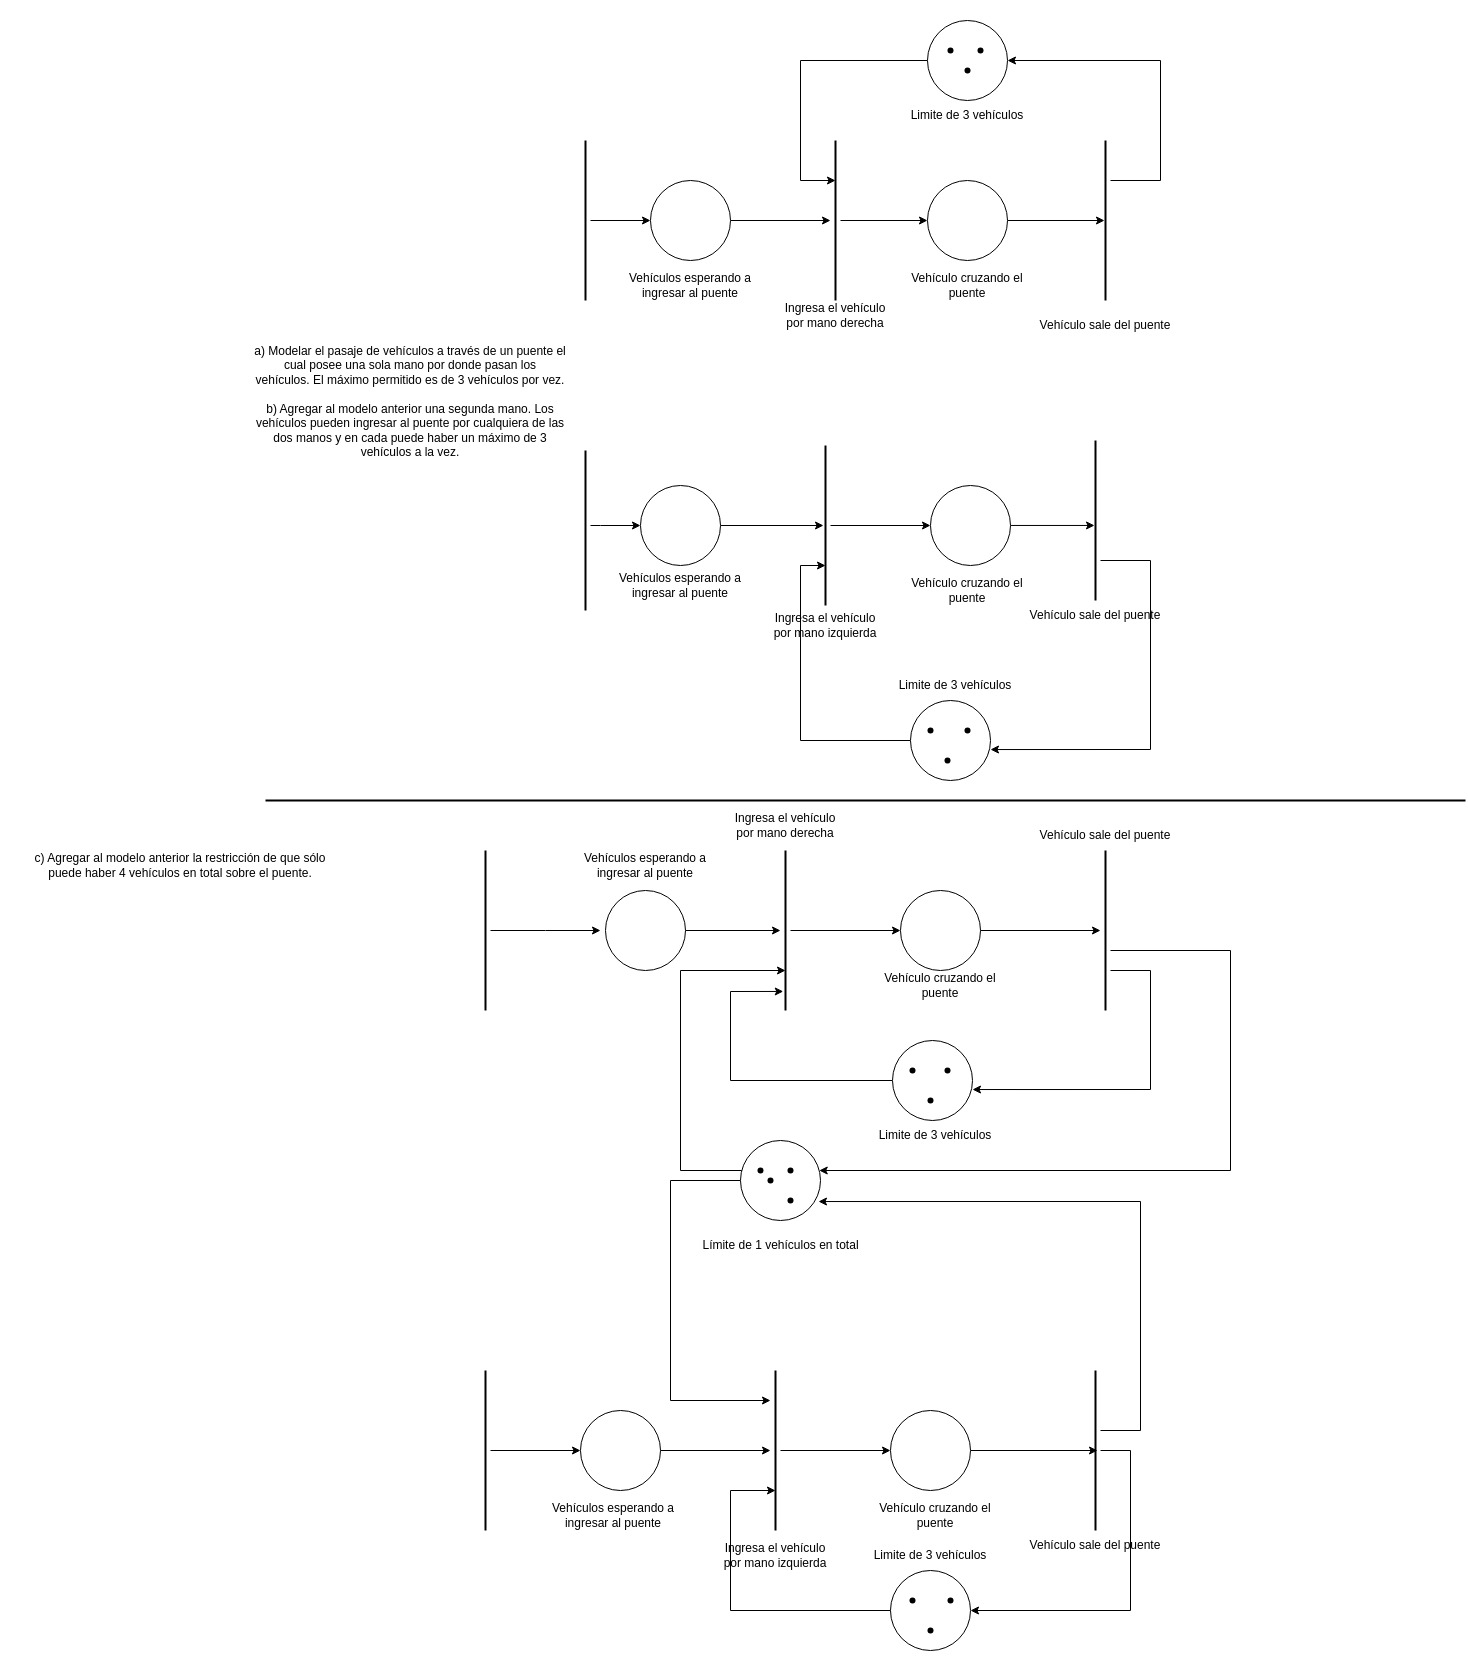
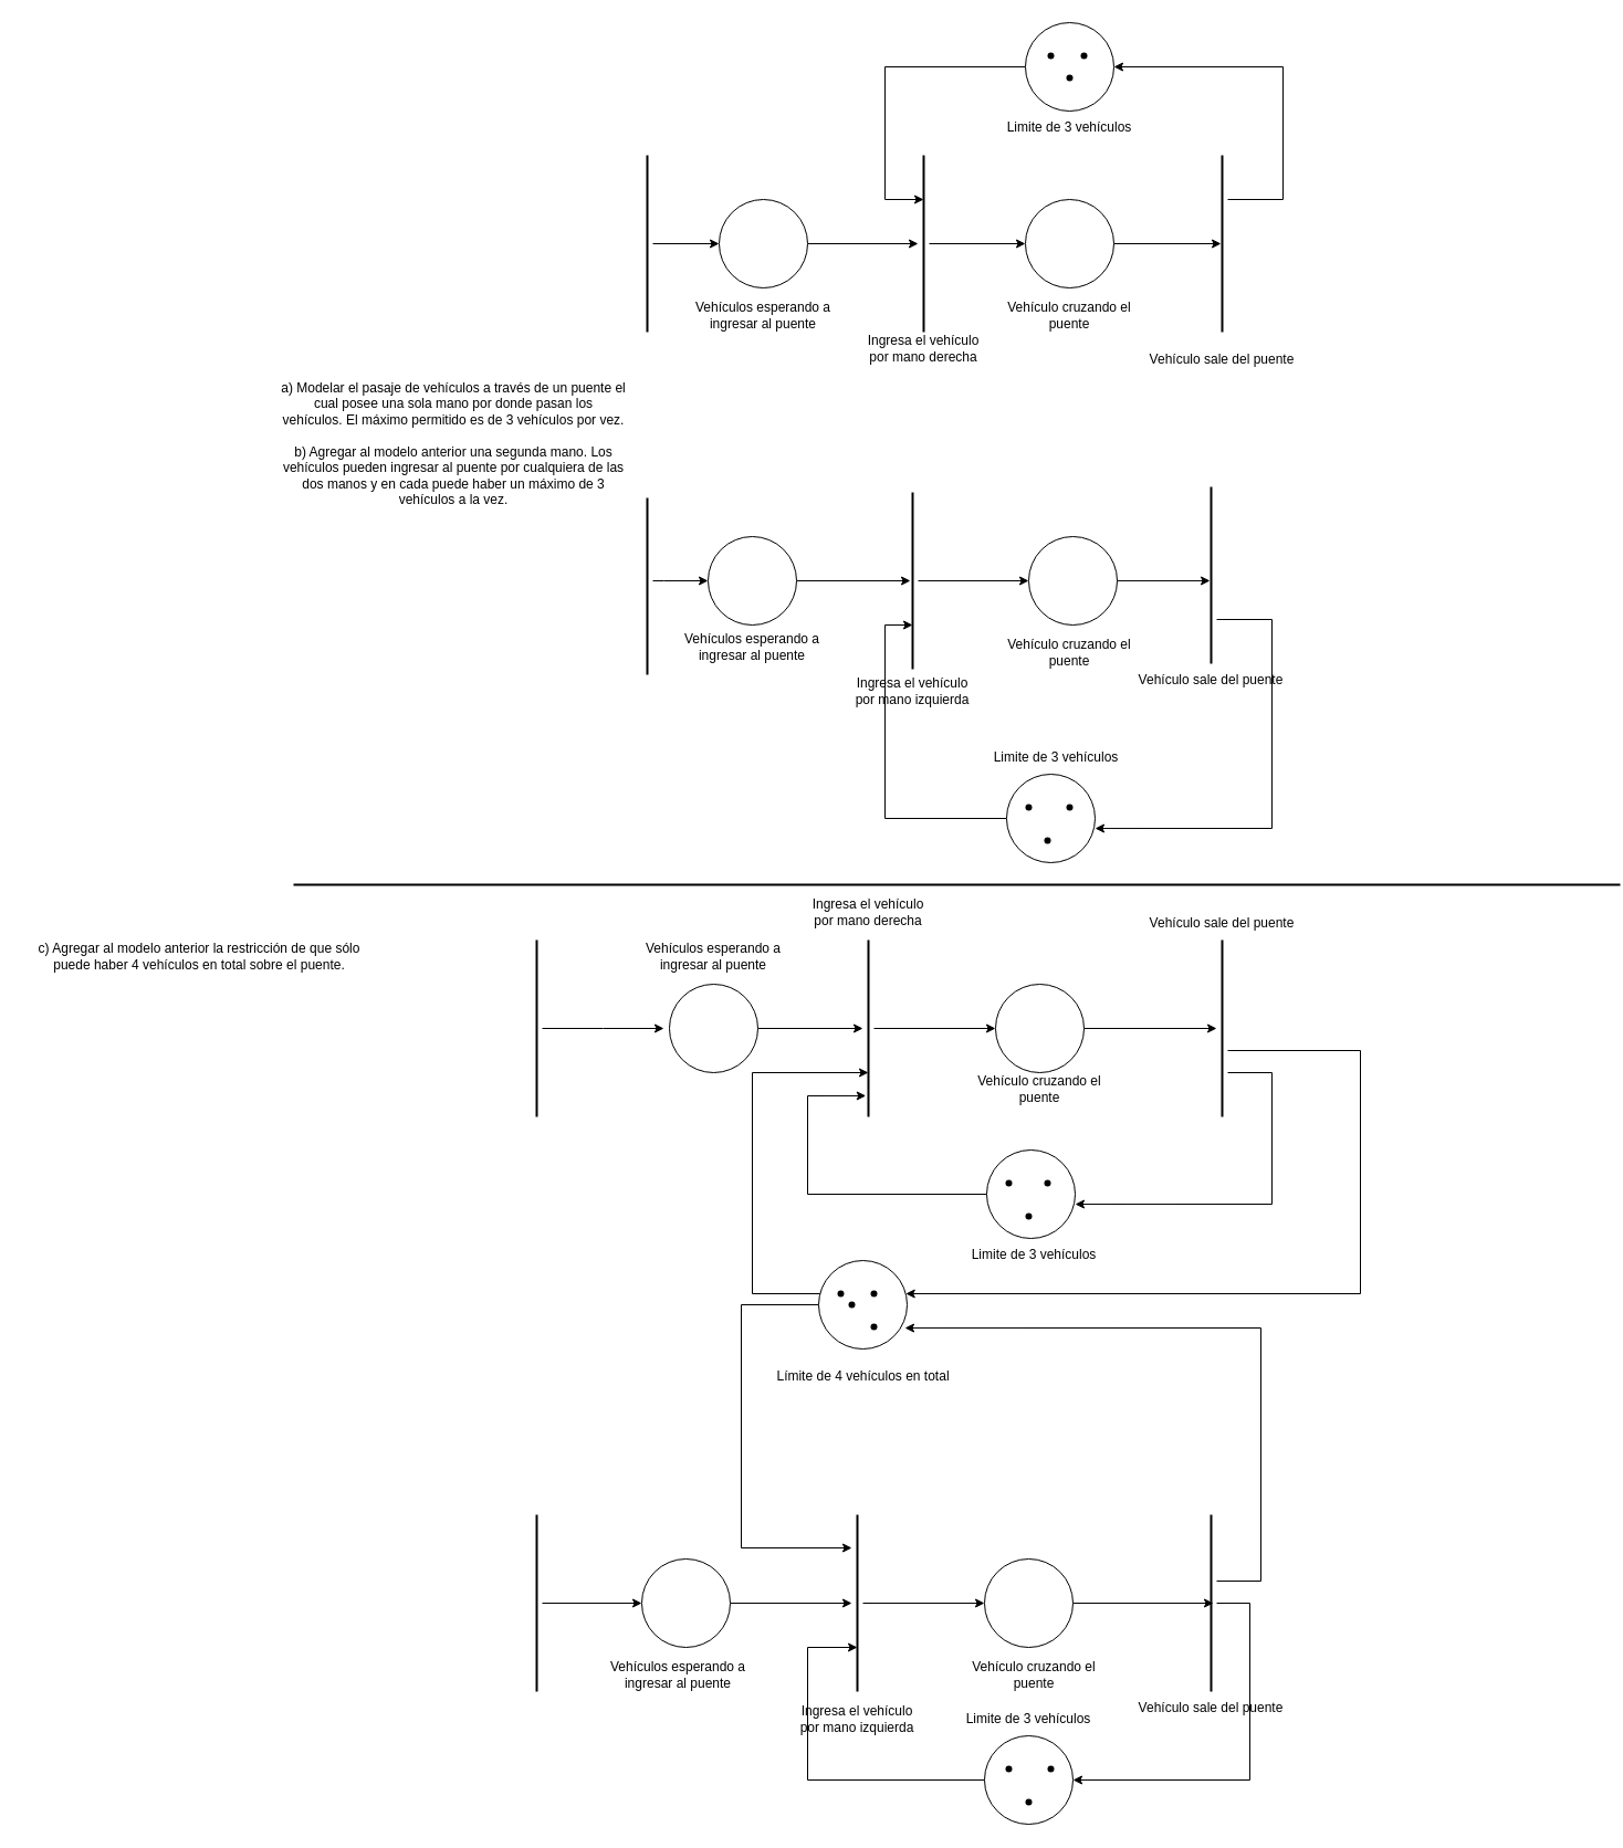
- <mxCell id="70" value="Límite de 1 vehículos en total" style="text;html=1;strokeColor=none;fillColor=none;align=center;verticalAlign=middle;whiteSpace=wrap;rounded=0;" vertex="1" parent="1"><mxGeometry x="687.5" y="1230" width="185" height="30" as="geometry" /></mxCell>
+ <mxCell id="70" value="Límite de 4 vehículos en total" style="text;html=1;strokeColor=none;fillColor=none;align=center;verticalAlign=middle;whiteSpace=wrap;rounded=0;" vertex="1" parent="1"><mxGeometry x="687.5" y="1230" width="185" height="30" as="geometry" /></mxCell>
